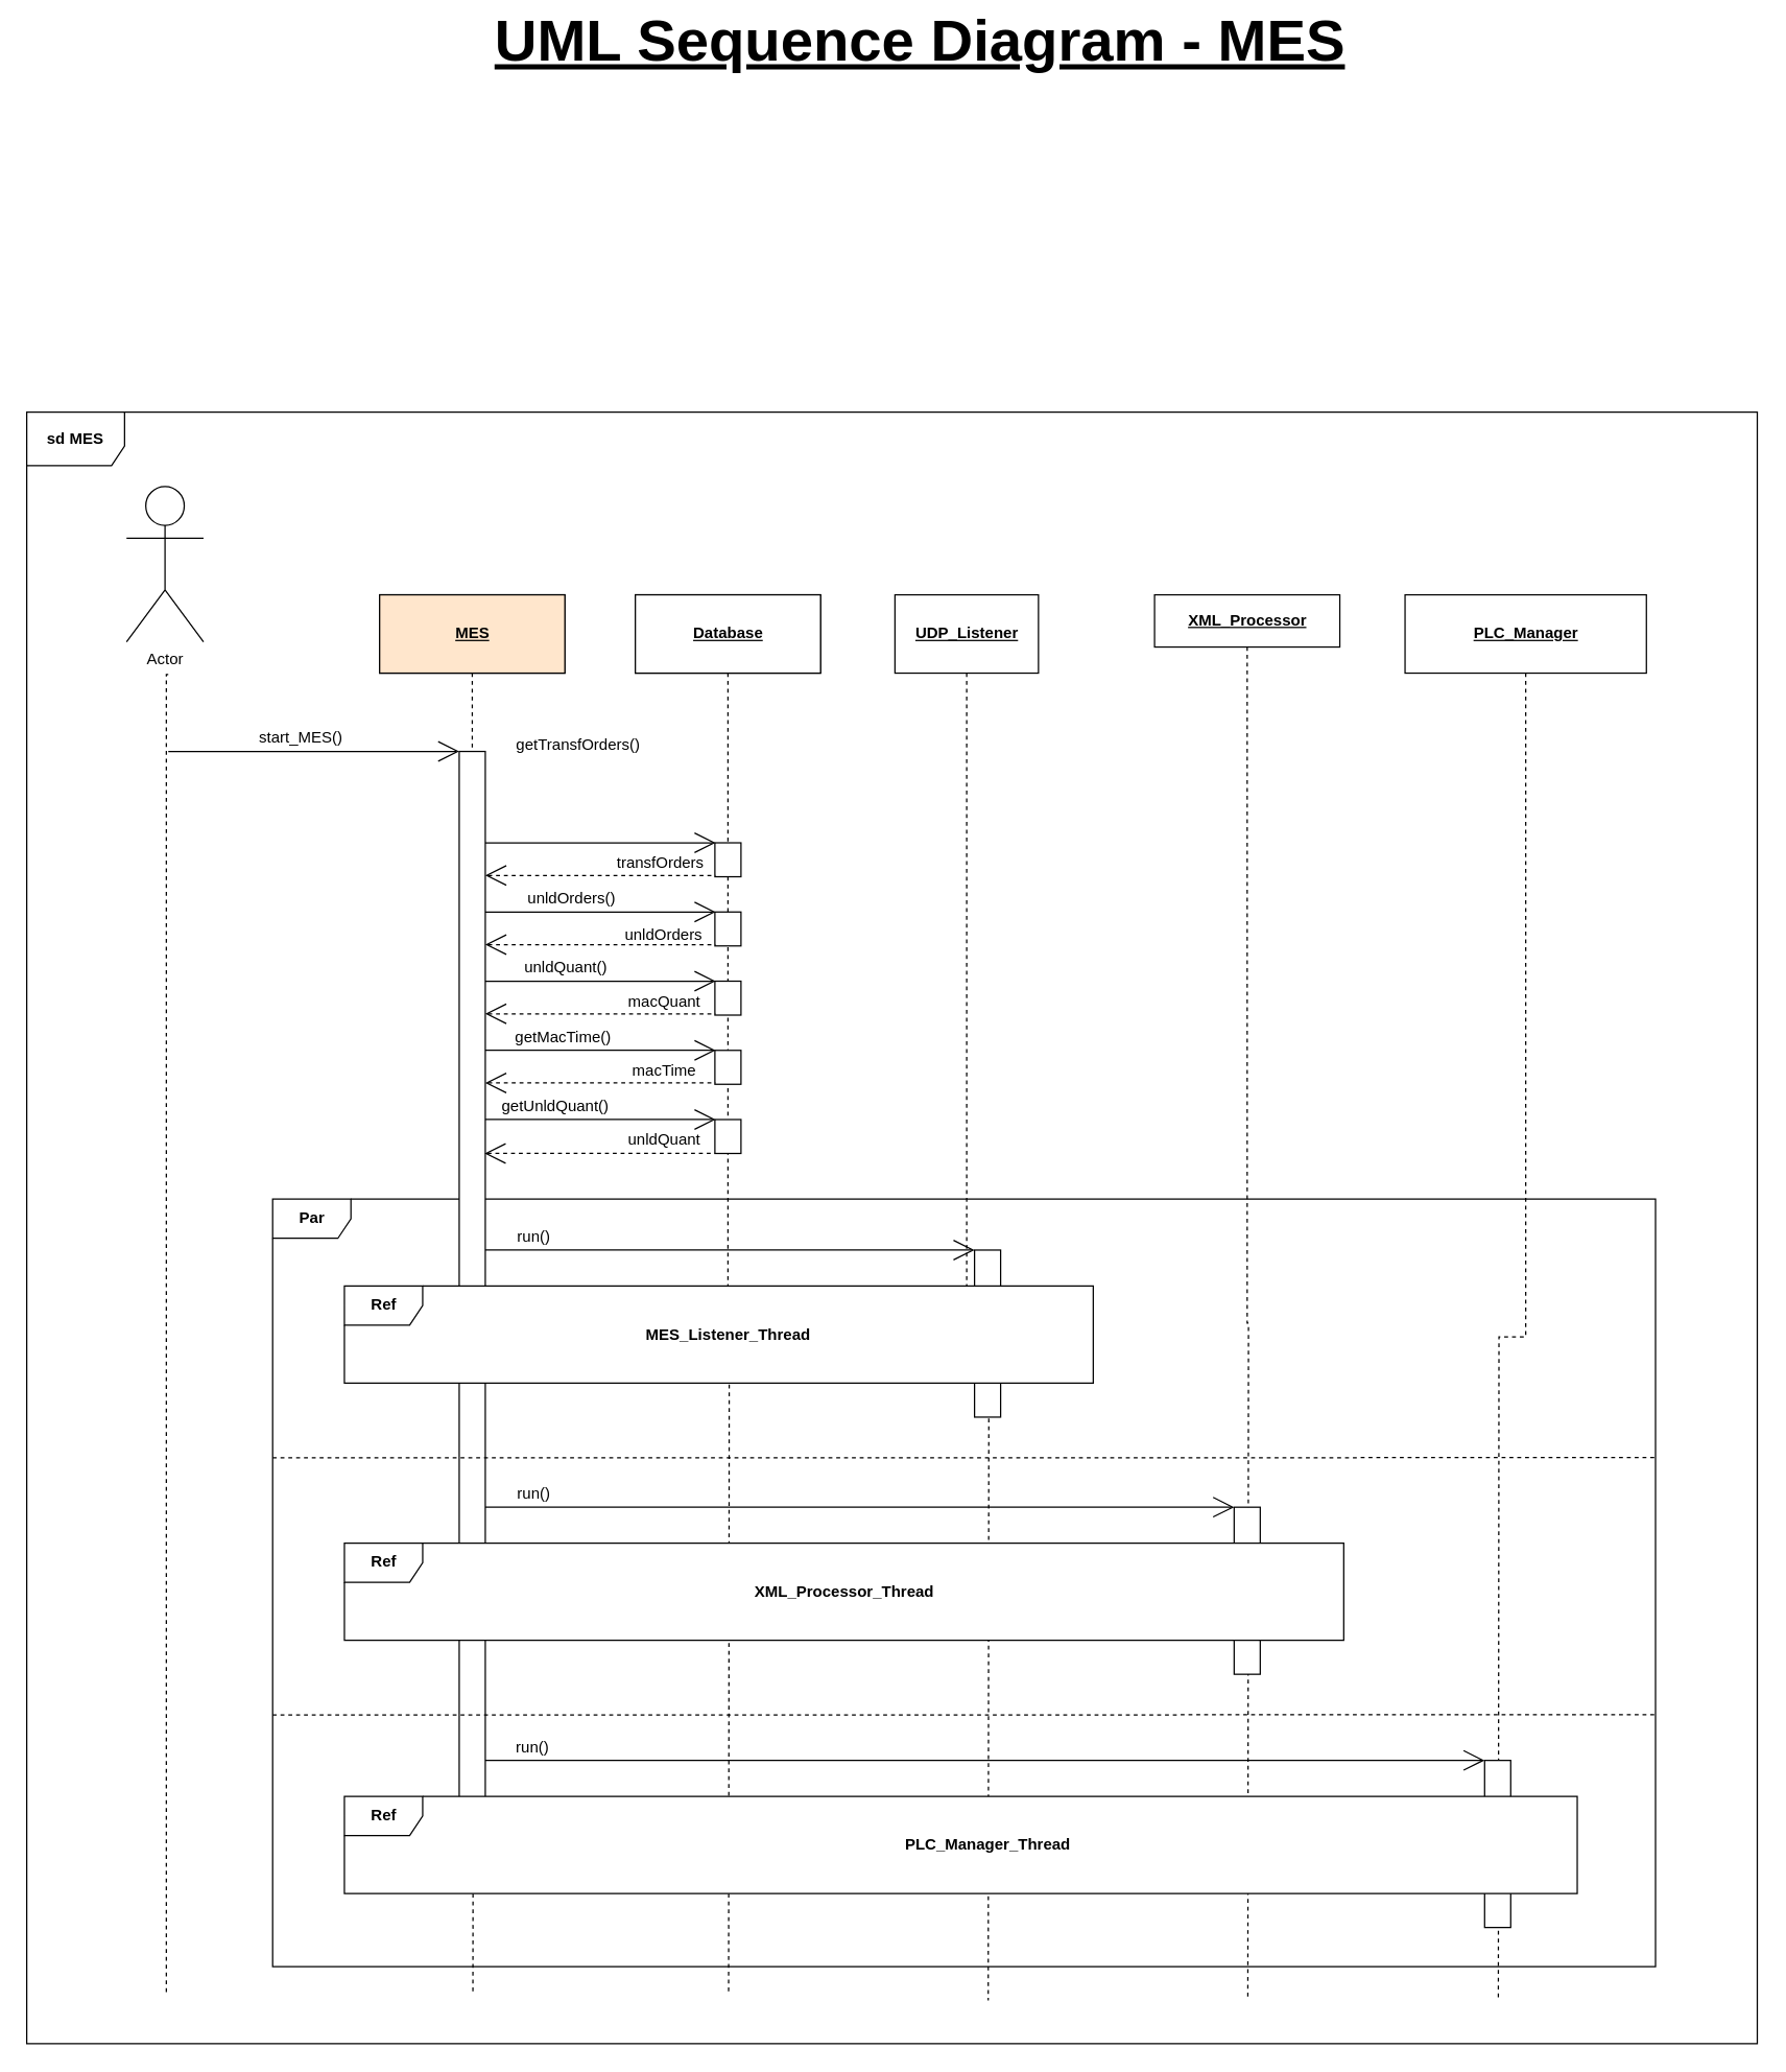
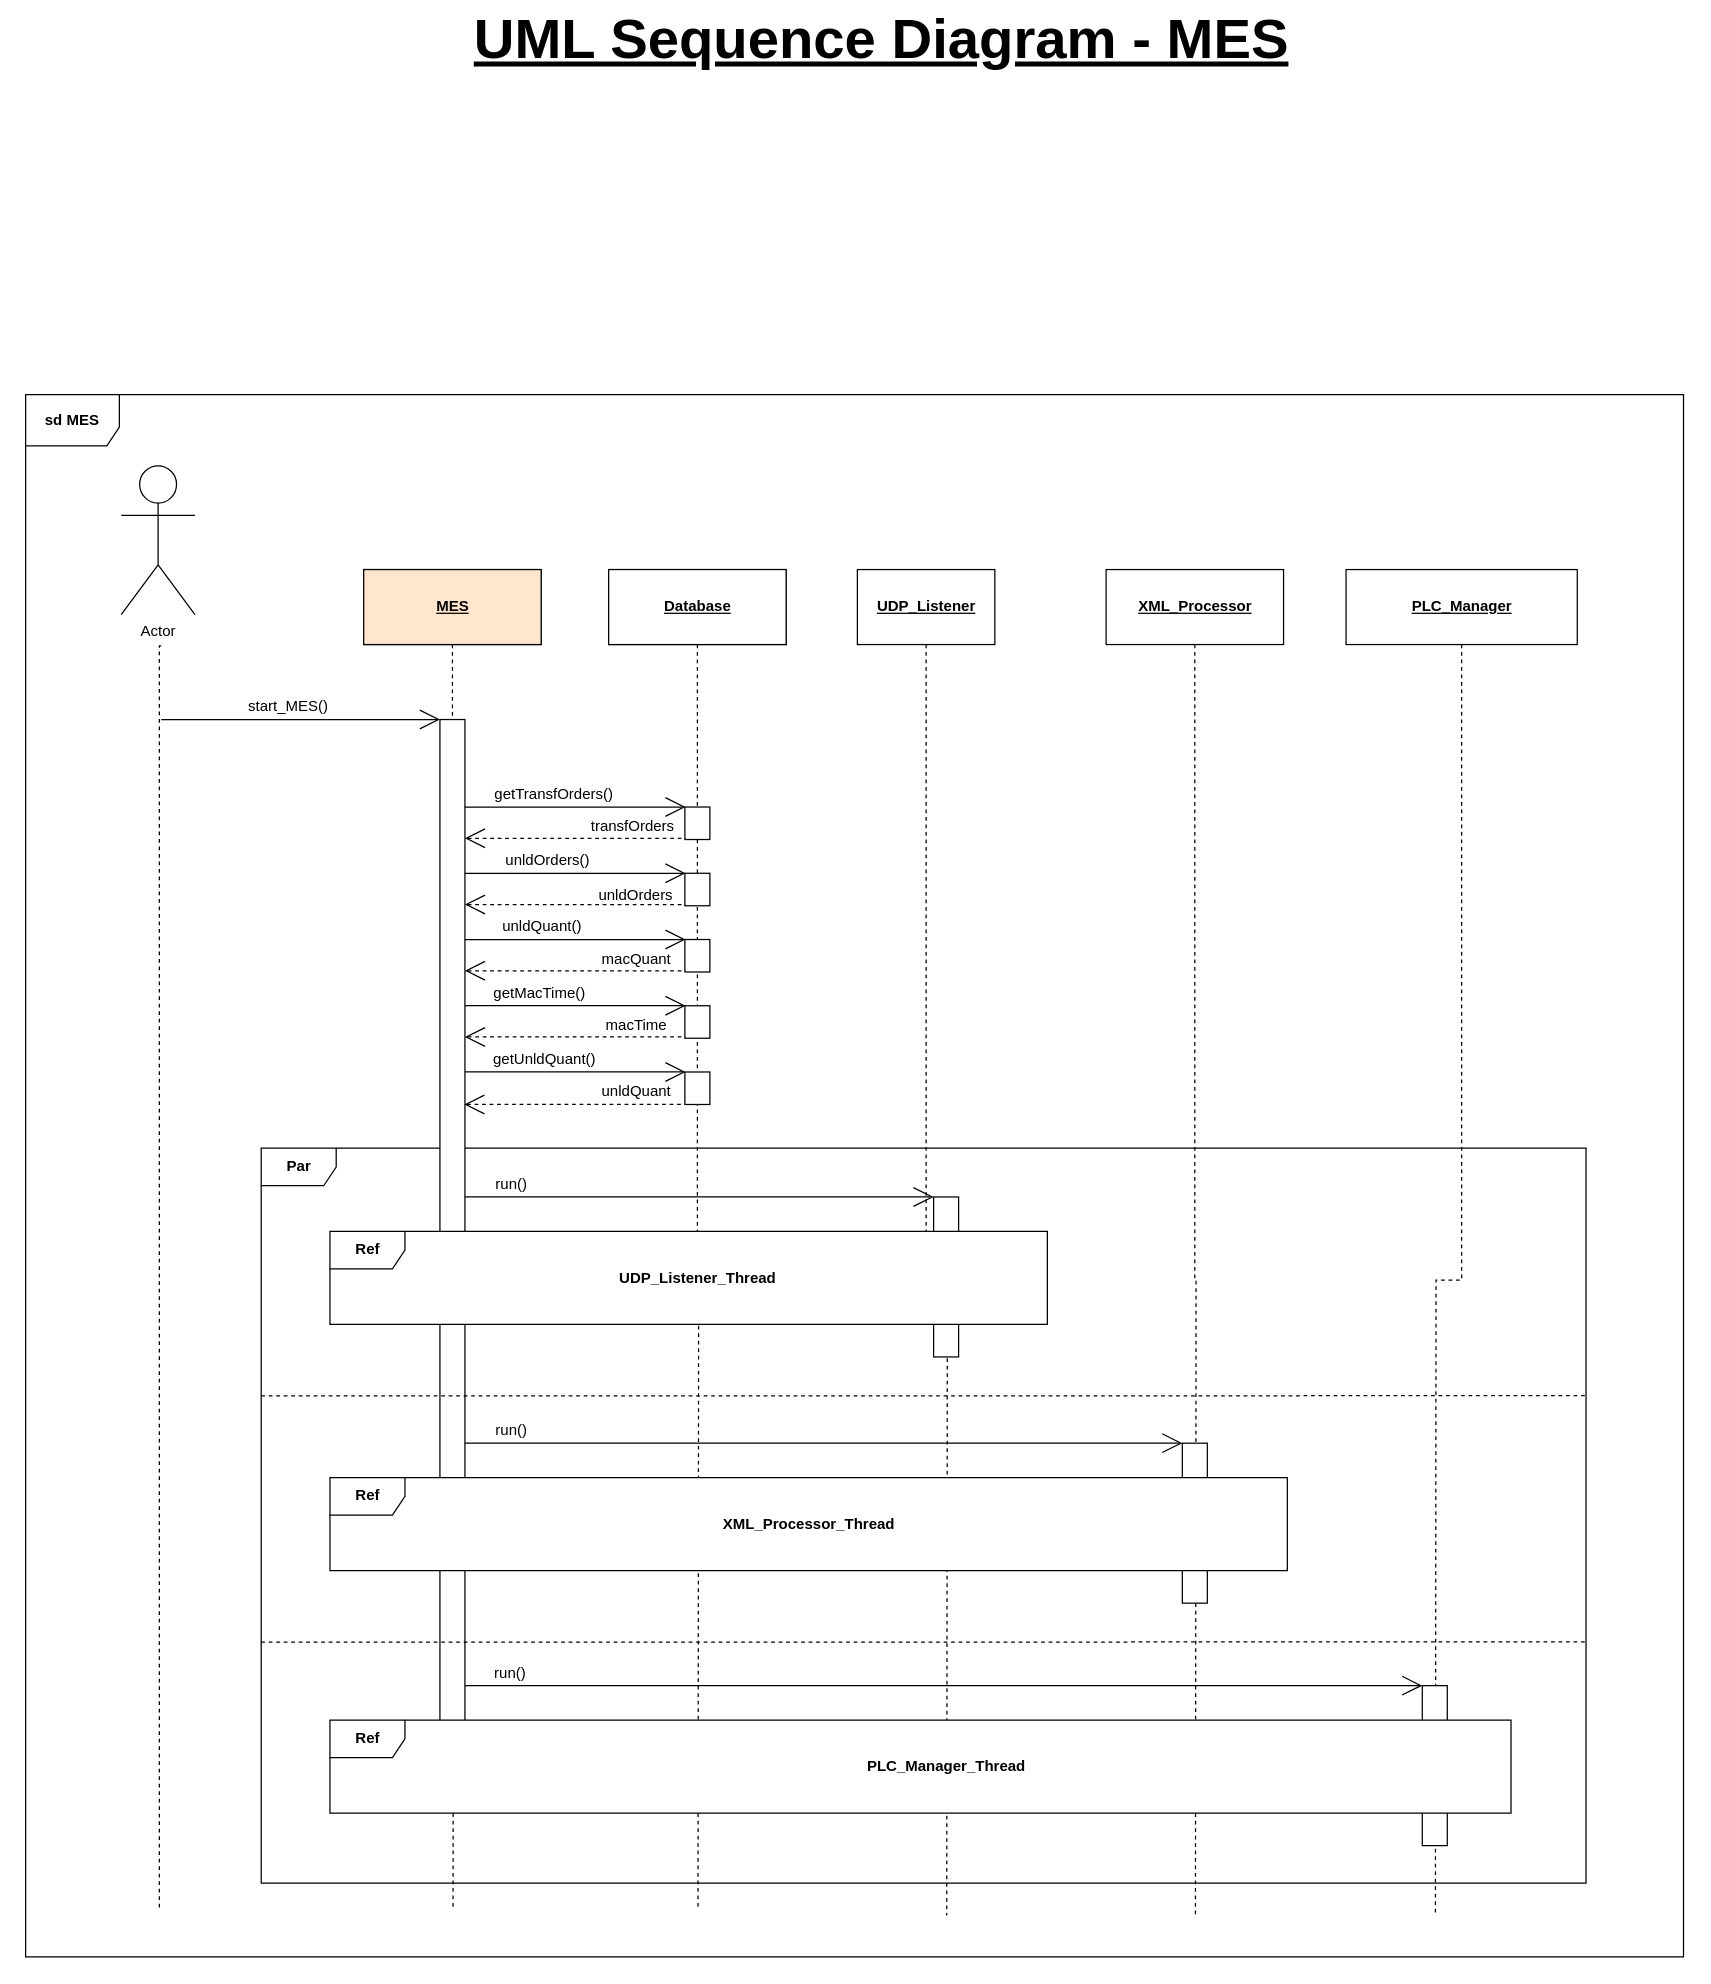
- <mxCell id="12" value="XML_Processor" style="rounded=0;whiteSpace=wrap;html=1;fontStyle=5" parent="1" vertex="1"><mxGeometry x="884.5" y="455" width="142" height="40" as="geometry" /></mxCell>
+ <mxCell id="12" value="XML_Processor" style="rounded=0;whiteSpace=wrap;html=1;fontStyle=5" parent="1" vertex="1"><mxGeometry x="884.5" y="455" width="142" height="60" as="geometry" /></mxCell>
- <mxCell id="54" value="getTransfOrders()" style="text;html=1;strokeColor=none;fillColor=none;align=center;verticalAlign=middle;whiteSpace=wrap;rounded=0;" parent="1" vertex="1"><mxGeometry x="391.51" y="560" width="102.49" height="20" as="geometry" /></mxCell>
+ <mxCell id="54" value="getTransfOrders()" style="text;html=1;strokeColor=none;fillColor=none;align=center;verticalAlign=middle;whiteSpace=wrap;rounded=0;" parent="1" vertex="1"><mxGeometry x="391.51" y="625" width="102.49" height="20" as="geometry" /></mxCell>
- <mxCell id="58" value="getUnldQuant()" style="text;html=1;strokeColor=none;fillColor=none;align=center;verticalAlign=middle;whiteSpace=wrap;rounded=0;" parent="1" vertex="1"><mxGeometry x="381.51" y="837" width="87.49" height="20" as="geometry" /></mxCell>
+ <mxCell id="58" value="getUnldQuant()" style="text;html=1;strokeColor=none;fillColor=none;align=center;verticalAlign=middle;whiteSpace=wrap;rounded=0;" parent="1" vertex="1"><mxGeometry x="391.51" y="837" width="87.49" height="20" as="geometry" /></mxCell>
- <mxCell id="26" value="MES_Listener_Thread" style="text;html=1;strokeColor=none;fillColor=none;align=center;verticalAlign=middle;whiteSpace=wrap;rounded=0;fontStyle=1" parent="1" vertex="1"><mxGeometry x="475.74" y="1011.75" width="163.51" height="20" as="geometry" /></mxCell>
+ <mxCell id="26" value="UDP_Listener_Thread" style="text;html=1;strokeColor=none;fillColor=none;align=center;verticalAlign=middle;whiteSpace=wrap;rounded=0;fontStyle=1" parent="1" vertex="1"><mxGeometry x="475.74" y="1011.75" width="163.51" height="20" as="geometry" /></mxCell>
